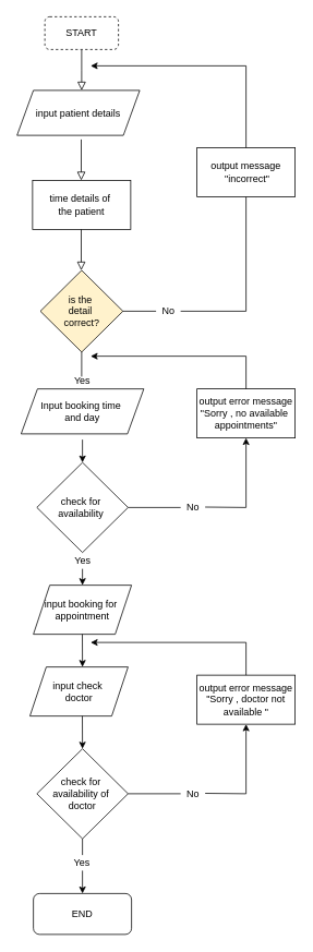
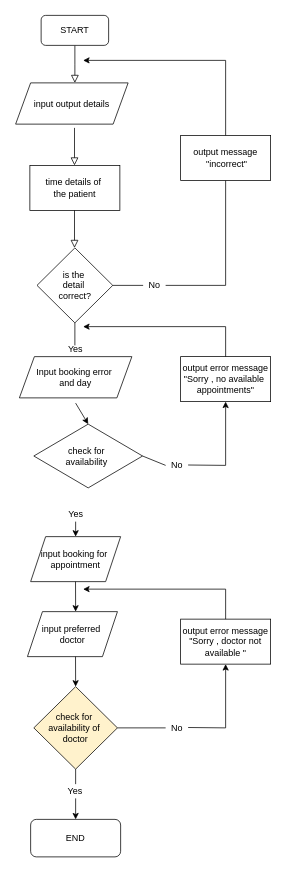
- <mxCell id="3" value="START" style="rounded=1;whiteSpace=wrap;html=1;fontSize=12;glass=0;strokeWidth=1;shadow=0;dashed=1;" parent="1" vertex="1"><mxGeometry x="54" y="20" width="90" height="40" as="geometry" /></mxCell>
+ <mxCell id="3" value="START" style="rounded=1;whiteSpace=wrap;html=1;fontSize=12;glass=0;strokeWidth=1;shadow=0;" parent="1" vertex="1"><mxGeometry x="54" y="20" width="90" height="40" as="geometry" /></mxCell>
- <mxCell id="4" value="&lt;div align=&quot;center&quot;&gt;input patient details&lt;/div&gt;&lt;div align=&quot;center&quot;&gt;&lt;/div&gt;" style="shape=parallelogram;perimeter=parallelogramPerimeter;whiteSpace=wrap;html=1;fixedSize=1;align=center;" parent="1" vertex="1"><mxGeometry x="20" y="110" width="150" height="55" as="geometry" /></mxCell>
+ <mxCell id="4" value="&lt;div align=&quot;center&quot;&gt;input output details&lt;/div&gt;&lt;div align=&quot;center&quot;&gt;&lt;/div&gt;" style="shape=parallelogram;perimeter=parallelogramPerimeter;whiteSpace=wrap;html=1;fixedSize=1;align=center;" parent="1" vertex="1"><mxGeometry x="20" y="110" width="150" height="55" as="geometry" /></mxCell>
- <mxCell id="8" value="&lt;font style=&quot;font-size: 12px&quot;&gt;is the&amp;nbsp;&lt;br&gt;detail&amp;nbsp;&lt;br&gt;correct?&lt;/font&gt;" style="rhombus;whiteSpace=wrap;html=1;fontSize=12;fillColor=#fff2cc;" parent="1" vertex="1"><mxGeometry x="48.5" y="330" width="101" height="100" as="geometry" /></mxCell>
+ <mxCell id="8" value="&lt;font style=&quot;font-size: 12px&quot;&gt;is the&amp;nbsp;&lt;br&gt;detail&amp;nbsp;&lt;br&gt;correct?&lt;/font&gt;" style="rhombus;whiteSpace=wrap;html=1;fontSize=12;" parent="1" vertex="1"><mxGeometry x="48.5" y="330" width="101" height="100" as="geometry" /></mxCell>
- <mxCell id="26" value="Input booking time&amp;nbsp;&lt;br&gt;and day" style="shape=parallelogram;perimeter=parallelogramPerimeter;whiteSpace=wrap;html=1;fixedSize=1;align=center;" parent="1" vertex="1"><mxGeometry x="25" y="475" width="150" height="55" as="geometry" /></mxCell>
+ <mxCell id="26" value="Input booking error&amp;nbsp;&lt;br&gt;and day" style="shape=parallelogram;perimeter=parallelogramPerimeter;whiteSpace=wrap;html=1;fixedSize=1;align=center;" parent="1" vertex="1"><mxGeometry x="25" y="475" width="150" height="55" as="geometry" /></mxCell>
- <mxCell id="16" value="check for&amp;nbsp;&lt;br&gt;availability&amp;nbsp;" style="rhombus;whiteSpace=wrap;html=1;fontSize=12;" parent="1" vertex="1"><mxGeometry x="44.25" y="565" width="111.5" height="110" as="geometry" /></mxCell>
+ <mxCell id="16" value="check for&amp;nbsp;&lt;br&gt;availability&amp;nbsp;" style="rhombus;whiteSpace=wrap;html=1;fontSize=12;" parent="1" vertex="1"><mxGeometry x="44.25" y="565" width="145" height="85" as="geometry" /></mxCell>
- <mxCell id="32" value="input check&amp;nbsp;&lt;br&gt;doctor" style="shape=parallelogram;perimeter=parallelogramPerimeter;whiteSpace=wrap;html=1;fixedSize=1;" parent="1" vertex="1"><mxGeometry x="35.75" y="815" width="120" height="60" as="geometry" /></mxCell>
+ <mxCell id="32" value="input preferred&amp;nbsp;&lt;br&gt;doctor" style="shape=parallelogram;perimeter=parallelogramPerimeter;whiteSpace=wrap;html=1;fixedSize=1;" parent="1" vertex="1"><mxGeometry x="35.75" y="815" width="120" height="60" as="geometry" /></mxCell>
- <mxCell id="34" value="check for&amp;nbsp;&lt;br&gt;availability of&amp;nbsp;&lt;br&gt;doctor" style="rhombus;whiteSpace=wrap;html=1;fontSize=12;" parent="1" vertex="1"><mxGeometry x="44.25" y="915" width="111.5" height="110" as="geometry" /></mxCell>
+ <mxCell id="34" value="check for&amp;nbsp;&lt;br&gt;availability of&amp;nbsp;&lt;br&gt;doctor" style="rhombus;whiteSpace=wrap;html=1;fontSize=12;fillColor=#fff2cc;" parent="1" vertex="1"><mxGeometry x="44.25" y="915" width="111.5" height="110" as="geometry" /></mxCell>
